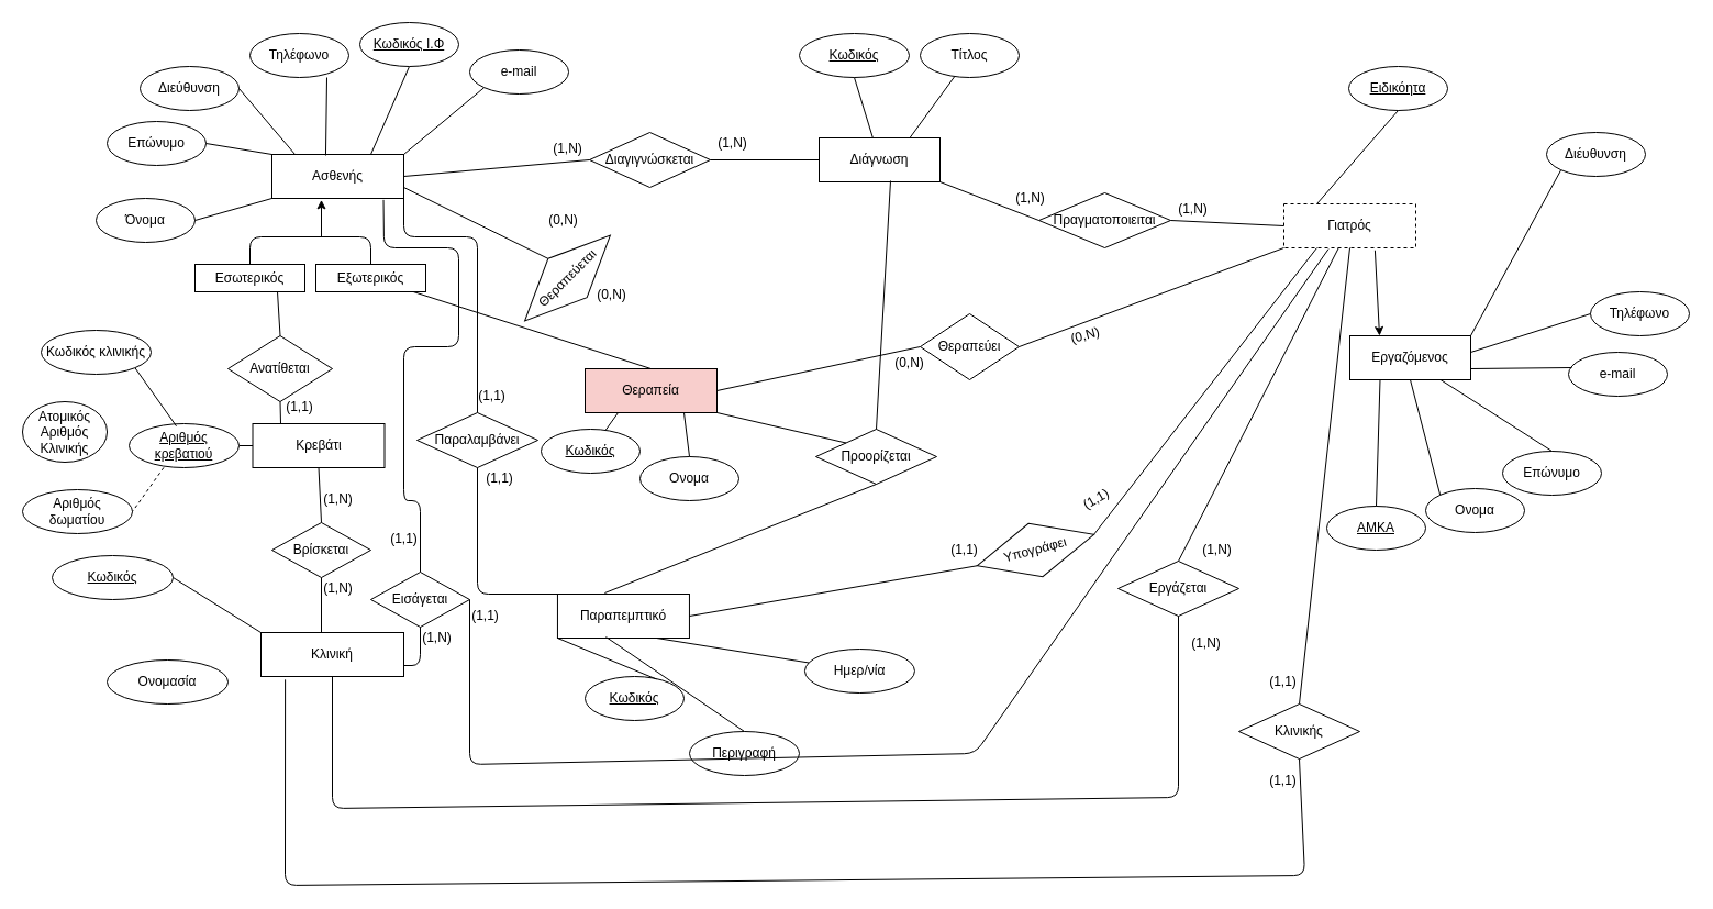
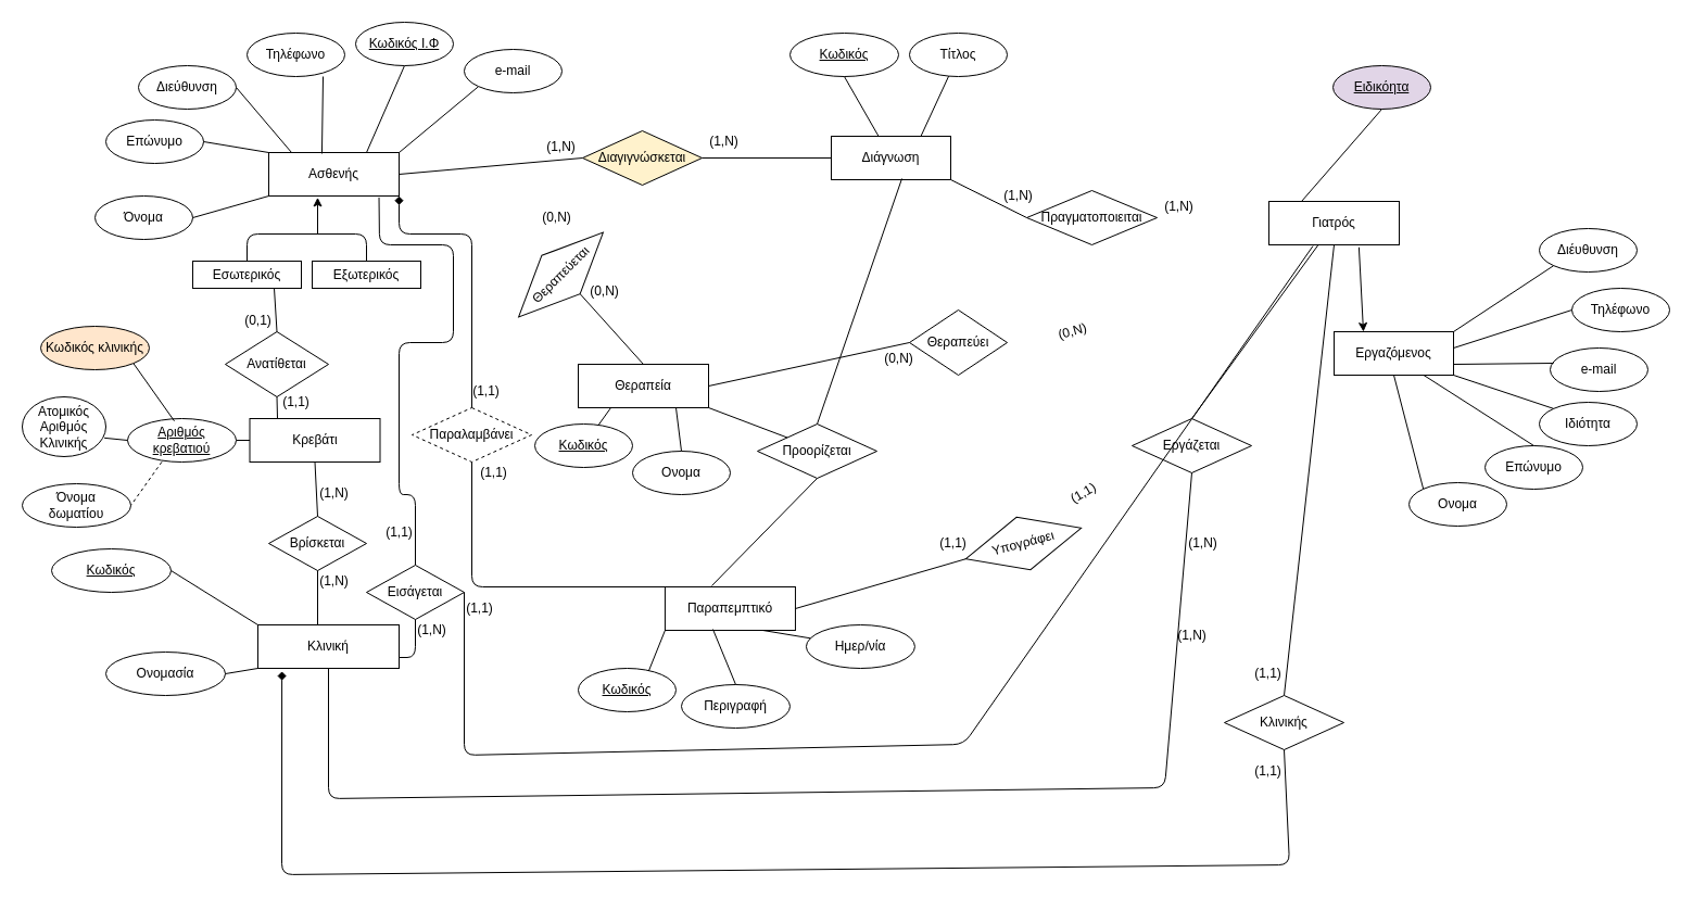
- <mxCell id="21" value="Ειδικόητα" style="ellipse;whiteSpace=wrap;html=1;fontStyle=4" parent="1" vertex="1"><mxGeometry x="1227" y="60" width="90" height="40" as="geometry" /></mxCell>
+ <mxCell id="21" value="Ειδικόητα" style="ellipse;whiteSpace=wrap;html=1;fontStyle=4;fillColor=#e1d5e7;" parent="1" vertex="1"><mxGeometry x="1227" y="60" width="90" height="40" as="geometry" /></mxCell>
- <mxCell id="22" value="Διέυθυνση" style="ellipse;whiteSpace=wrap;html=1;" parent="1" vertex="1"><mxGeometry x="1407" y="120" width="90" height="40" as="geometry" /></mxCell>
+ <mxCell id="22" value="Διέυθυνση" style="ellipse;whiteSpace=wrap;html=1;" parent="1" vertex="1"><mxGeometry x="1417" y="210" width="90" height="40" as="geometry" /></mxCell>
- <mxCell id="48" value="Διαγιγνώσκεται" style="rhombus;whiteSpace=wrap;html=1;" parent="1" vertex="1"><mxGeometry x="536" y="120" width="110" height="50" as="geometry" /></mxCell>
+ <mxCell id="48" value="Διαγιγνώσκεται" style="rhombus;whiteSpace=wrap;html=1;fillColor=#fff2cc;" parent="1" vertex="1"><mxGeometry x="536" y="120" width="110" height="50" as="geometry" /></mxCell>
- <mxCell id="44" value="Διάγνωση" style="rounded=0;whiteSpace=wrap;html=1;" parent="1" vertex="1"><mxGeometry x="745" y="125" width="110" height="40" as="geometry" /></mxCell>
+ <mxCell id="44" value="Διάγνωση" style="rounded=0;whiteSpace=wrap;html=1;" parent="1" vertex="1"><mxGeometry x="765" y="125" width="110" height="40" as="geometry" /></mxCell>
- <mxCell id="74" value="" style="endArrow=none;html=1;exitX=0.5;exitY=0;exitDx=0;exitDy=0;entryX=1;entryY=1;entryDx=0;entryDy=0;" parent="1" source="73" target="7" edge="1"><mxGeometry width="50" height="50" relative="1" as="geometry"><mxPoint x="546" y="155" as="sourcePoint" /><mxPoint x="377" y="170" as="targetPoint" /><Array as="points"><mxPoint x="434" y="215" /><mxPoint x="367" y="215" /></Array></mxGeometry></mxCell>
+ <mxCell id="74" value="" style="endArrow=diamond;html=1;exitX=0.5;exitY=0;exitDx=0;exitDy=0;entryX=1;entryY=1;entryDx=0;entryDy=0;" parent="1" source="73" target="7" edge="1"><mxGeometry width="50" height="50" relative="1" as="geometry"><mxPoint x="546" y="155" as="sourcePoint" /><mxPoint x="377" y="170" as="targetPoint" /><Array as="points"><mxPoint x="434" y="215" /><mxPoint x="367" y="215" /></Array></mxGeometry></mxCell>
- <mxCell id="51" value="" style="endArrow=none;html=1;exitX=1;exitY=0.75;exitDx=0;exitDy=0;entryX=0.5;entryY=0;entryDx=0;entryDy=0;" parent="1" source="7" target="54" edge="1"><mxGeometry width="50" height="50" relative="1" as="geometry"><mxPoint x="627" y="185" as="sourcePoint" /><mxPoint x="757" y="285" as="targetPoint" /></mxGeometry></mxCell>
- <mxCell id="52" value="" style="endArrow=none;html=1;exitX=1;exitY=0.5;exitDx=0;exitDy=0;entryX=0;entryY=0.5;entryDx=0;entryDy=0;" parent="1" source="47" target="18" edge="1"><mxGeometry width="50" height="50" relative="1" as="geometry"><mxPoint x="1087" y="465" as="sourcePoint" /><mxPoint x="1137" y="415" as="targetPoint" /></mxGeometry></mxCell>
- <mxCell id="18" value="Γιατρός" style="rounded=0;whiteSpace=wrap;html=1;dashed=1;" parent="1" vertex="1"><mxGeometry x="1168" y="185" width="120" height="40" as="geometry" /></mxCell>
+ <mxCell id="18" value="Γιατρός" style="rounded=0;whiteSpace=wrap;html=1;" parent="1" vertex="1"><mxGeometry x="1168" y="185" width="120" height="40" as="geometry" /></mxCell>
- <mxCell id="63" value="" style="endArrow=none;html=1;exitX=0;exitY=1;exitDx=0;exitDy=0;entryX=1;entryY=0.5;entryDx=0;entryDy=0;" parent="1" source="18" target="61" edge="1"><mxGeometry width="50" height="50" relative="1" as="geometry"><mxPoint x="1302" y="262.5" as="sourcePoint" /><mxPoint x="1292" y="232.5" as="targetPoint" /></mxGeometry></mxCell>
+ <mxCell id="104" value="(0,1)" style="text;html=1;align=center;verticalAlign=middle;resizable=0;points=[];autosize=1;" parent="1" vertex="1"><mxGeometry x="217" y="285" width="40" height="20" as="geometry" /></mxCell>
- <mxCell id="57" value="" style="endArrow=none;html=1;exitX=0.5;exitY=0;exitDx=0;exitDy=0;" parent="1" source="56" target="106" edge="1"><mxGeometry width="50" height="50" relative="1" as="geometry"><mxPoint x="629" y="435" as="sourcePoint" /><mxPoint x="676" y="410" as="targetPoint" /></mxGeometry></mxCell>
+ <mxCell id="57" value="" style="endArrow=none;html=1;exitX=0.5;exitY=0;exitDx=0;exitDy=0;entryX=0.5;entryY=1;entryDx=0;entryDy=0;" parent="1" source="56" target="54" edge="1"><mxGeometry width="50" height="50" relative="1" as="geometry"><mxPoint x="629" y="435" as="sourcePoint" /><mxPoint x="676" y="410" as="targetPoint" /></mxGeometry></mxCell>
- <mxCell id="125" value="Κωδικός κλινικής" style="ellipse;whiteSpace=wrap;html=1;" parent="1" vertex="1"><mxGeometry x="37" y="300" width="100" height="40" as="geometry" /></mxCell>
+ <mxCell id="125" value="Κωδικός κλινικής" style="ellipse;whiteSpace=wrap;html=1;fillColor=#ffe6cc;" parent="1" vertex="1"><mxGeometry x="37" y="300" width="100" height="40" as="geometry" /></mxCell>
- <mxCell id="56" value="Θεραπεία" style="rounded=0;whiteSpace=wrap;html=1;fillColor=#f8cecc;" parent="1" vertex="1"><mxGeometry x="532" y="335" width="120" height="40" as="geometry" /></mxCell>
+ <mxCell id="56" value="Θεραπεία" style="rounded=0;whiteSpace=wrap;html=1;" parent="1" vertex="1"><mxGeometry x="532" y="335" width="120" height="40" as="geometry" /></mxCell>
- <mxCell id="77" value="" style="endArrow=none;html=1;exitX=1;exitY=0.5;exitDx=0;exitDy=0;entryX=0.25;entryY=1;entryDx=0;entryDy=0;" parent="1" source="76" target="18" edge="1"><mxGeometry width="50" height="50" relative="1" as="geometry"><mxPoint x="1075" y="210" as="sourcePoint" /><mxPoint x="1127" y="225" as="targetPoint" /></mxGeometry></mxCell>
+ <mxCell id="35" value="" style="endArrow=none;html=1;entryX=0;entryY=0;entryDx=0;entryDy=0;exitX=1;exitY=1;exitDx=0;exitDy=0;" parent="1" source="19" target="24" edge="1"><mxGeometry width="50" height="50" relative="1" as="geometry"><mxPoint x="1387" y="350" as="sourcePoint" /><mxPoint x="1373" y="255" as="targetPoint" /></mxGeometry></mxCell>
+ <mxCell id="24" value="Ιδιότητα" style="ellipse;whiteSpace=wrap;html=1;" parent="1" vertex="1"><mxGeometry x="1417" y="370" width="90" height="40" as="geometry" /></mxCell>
- <mxCell id="73" value="Παραλαμβάνει" style="rhombus;whiteSpace=wrap;html=1;" parent="1" vertex="1"><mxGeometry x="379" y="375" width="110" height="50" as="geometry" /></mxCell>
+ <mxCell id="73" value="Παραλαμβάνει" style="rhombus;whiteSpace=wrap;html=1;dashed=1;" parent="1" vertex="1"><mxGeometry x="379" y="375" width="110" height="50" as="geometry" /></mxCell>
- <mxCell id="29" value="" style="endArrow=none;html=1;entryX=0.5;entryY=0;entryDx=0;entryDy=0;exitX=0.25;exitY=1;exitDx=0;exitDy=0;" parent="1" source="19" target="26" edge="1"><mxGeometry width="50" height="50" relative="1" as="geometry"><mxPoint x="1338" y="390" as="sourcePoint" /><mxPoint x="1388" y="310" as="targetPoint" /></mxGeometry></mxCell>
+ <mxCell id="127" value="" style="endArrow=none;html=1;exitX=0;exitY=0.5;exitDx=0;exitDy=0;entryX=0.982;entryY=0.688;entryDx=0;entryDy=0;entryPerimeter=0;" parent="1" source="123" target="126" edge="1"><mxGeometry width="50" height="50" relative="1" as="geometry"><mxPoint x="170" y="397.24" as="sourcePoint" /><mxPoint x="132.146" y="344.226" as="targetPoint" /></mxGeometry></mxCell>
- <mxCell id="79" value="Προορίζεται" style="rhombus;whiteSpace=wrap;html=1;" parent="1" vertex="1"><mxGeometry x="742" y="390" width="110" height="50" as="geometry" /></mxCell>
+ <mxCell id="79" value="Προορίζεται" style="rhombus;whiteSpace=wrap;html=1;" parent="1" vertex="1"><mxGeometry x="697" y="390" width="110" height="50" as="geometry" /></mxCell>
- <mxCell id="128" value="Αριθμός&lt;br&gt;δωματίου" style="ellipse;whiteSpace=wrap;html=1;" parent="1" vertex="1"><mxGeometry x="20" y="445" width="100" height="40" as="geometry" /></mxCell>
+ <mxCell id="128" value="Όνομα&lt;br&gt;δωματίου" style="ellipse;whiteSpace=wrap;html=1;" parent="1" vertex="1"><mxGeometry x="20" y="445" width="100" height="40" as="geometry" /></mxCell>
- <mxCell id="26" value="ΑΜΚΑ" style="ellipse;whiteSpace=wrap;html=1;fontStyle=4" parent="1" vertex="1"><mxGeometry x="1207" y="460" width="90" height="40" as="geometry" /></mxCell>
- <mxCell id="83" value="Εργάζεται" style="rhombus;whiteSpace=wrap;html=1;" parent="1" vertex="1"><mxGeometry x="1017" y="510" width="110" height="50" as="geometry" /></mxCell>
+ <mxCell id="83" value="Εργάζεται" style="rhombus;whiteSpace=wrap;html=1;" parent="1" vertex="1"><mxGeometry x="1042" y="385" width="110" height="50" as="geometry" /></mxCell>
- <mxCell id="66" value="Παραπεμπτικό" style="rounded=0;whiteSpace=wrap;html=1;" parent="1" vertex="1"><mxGeometry x="506.95" y="540" width="120" height="40" as="geometry" /></mxCell>
+ <mxCell id="66" value="Παραπεμπτικό" style="rounded=0;whiteSpace=wrap;html=1;" parent="1" vertex="1"><mxGeometry x="611.95" y="540" width="120" height="40" as="geometry" /></mxCell>
- <mxCell id="69" value="Ημερ/νία" style="ellipse;whiteSpace=wrap;html=1;" parent="1" vertex="1"><mxGeometry x="731.95" y="590" width="100" height="40" as="geometry" /></mxCell>
+ <mxCell id="69" value="Ημερ/νία" style="ellipse;whiteSpace=wrap;html=1;" parent="1" vertex="1"><mxGeometry x="741.95" y="575" width="100" height="40" as="geometry" /></mxCell>
+ <mxCell id="6" value="" style="endArrow=none;html=1;entryX=0;entryY=1;entryDx=0;entryDy=0;exitX=1;exitY=0.5;exitDx=0;exitDy=0;" parent="1" source="3" target="2" edge="1"><mxGeometry width="50" height="50" relative="1" as="geometry"><mxPoint x="217" y="655" as="sourcePoint" /><mxPoint x="251.95" y="660" as="targetPoint" /></mxGeometry></mxCell>
- <mxCell id="96" value="" style="endArrow=none;html=1;exitX=0.5;exitY=1;exitDx=0;exitDy=0;entryX=0.17;entryY=1.071;entryDx=0;entryDy=0;entryPerimeter=0;" parent="1" source="95" target="2" edge="1"><mxGeometry width="50" height="50" relative="1" as="geometry"><mxPoint x="1162" y="755" as="sourcePoint" /><mxPoint x="247" y="796.176" as="targetPoint" /><Array as="points"><mxPoint x="1187" y="796" /><mxPoint x="259" y="805" /></Array></mxGeometry></mxCell>
+ <mxCell id="96" value="" style="endArrow=diamond;html=1;exitX=0.5;exitY=1;exitDx=0;exitDy=0;entryX=0.17;entryY=1.071;entryDx=0;entryDy=0;entryPerimeter=0;" parent="1" source="95" target="2" edge="1"><mxGeometry width="50" height="50" relative="1" as="geometry"><mxPoint x="1162" y="755" as="sourcePoint" /><mxPoint x="247" y="796.176" as="targetPoint" /><Array as="points"><mxPoint x="1187" y="796" /><mxPoint x="259" y="805" /></Array></mxGeometry></mxCell>
- <mxCell id="70" value="Περιγραφή" style="ellipse;whiteSpace=wrap;html=1;" parent="1" vertex="1"><mxGeometry x="627" y="665" width="100" height="40" as="geometry" /></mxCell>
+ <mxCell id="70" value="Περιγραφή" style="ellipse;whiteSpace=wrap;html=1;" parent="1" vertex="1"><mxGeometry x="627" y="630" width="100" height="40" as="geometry" /></mxCell>
